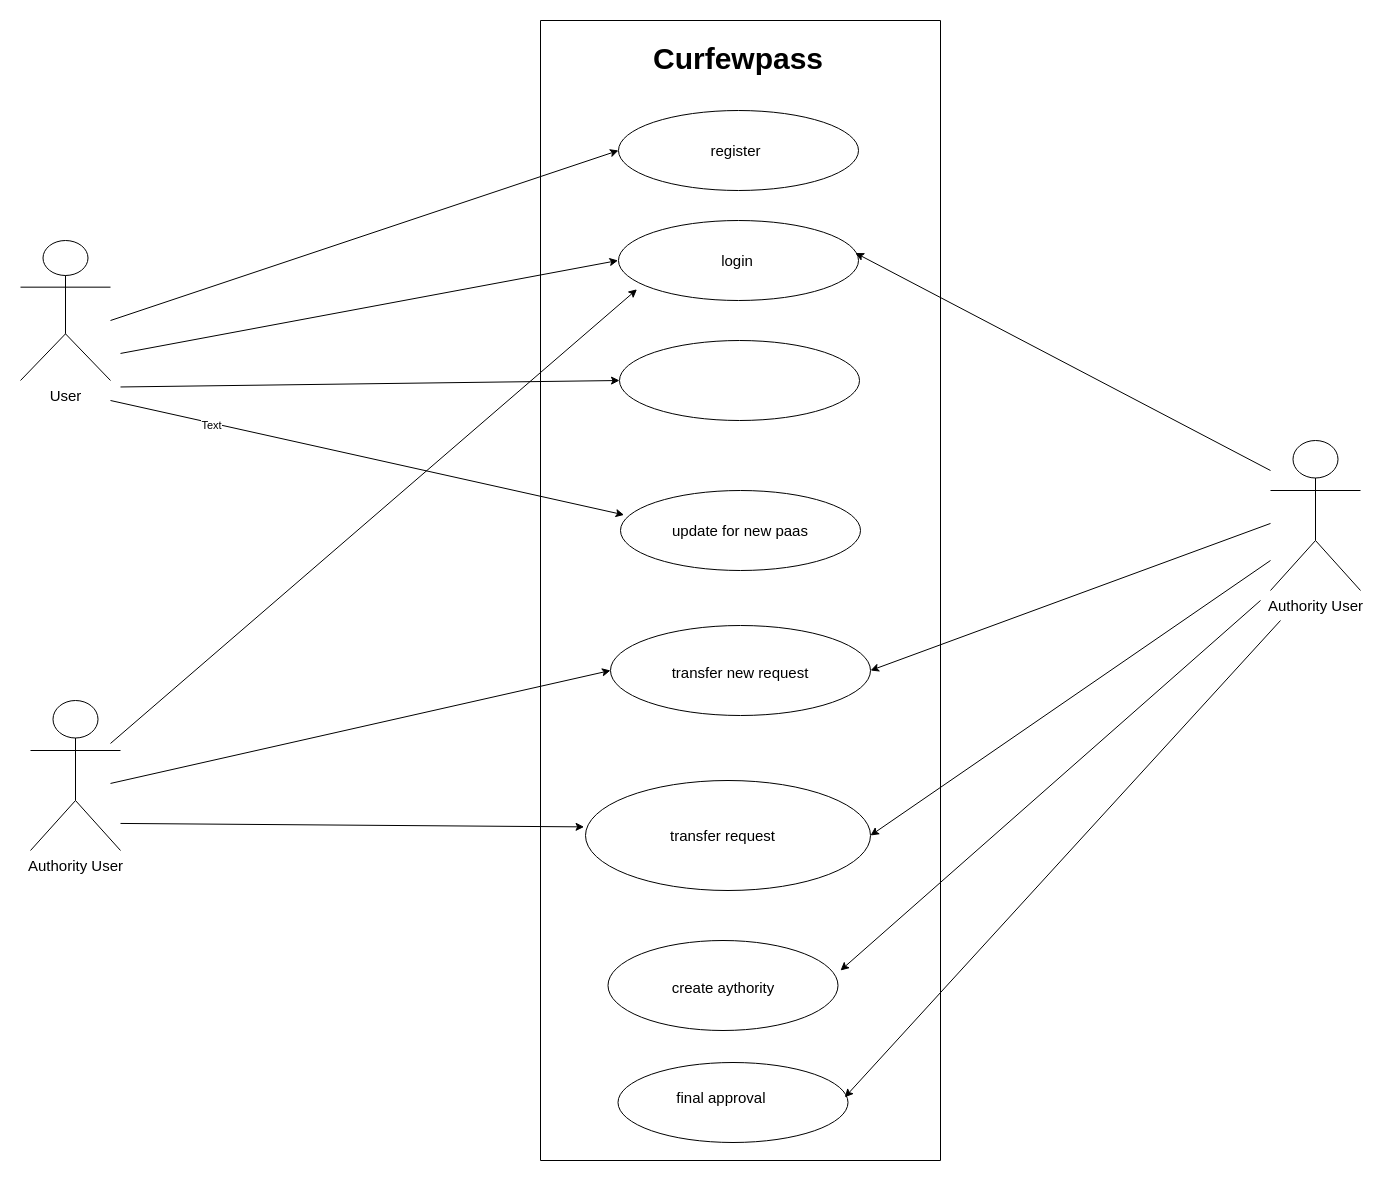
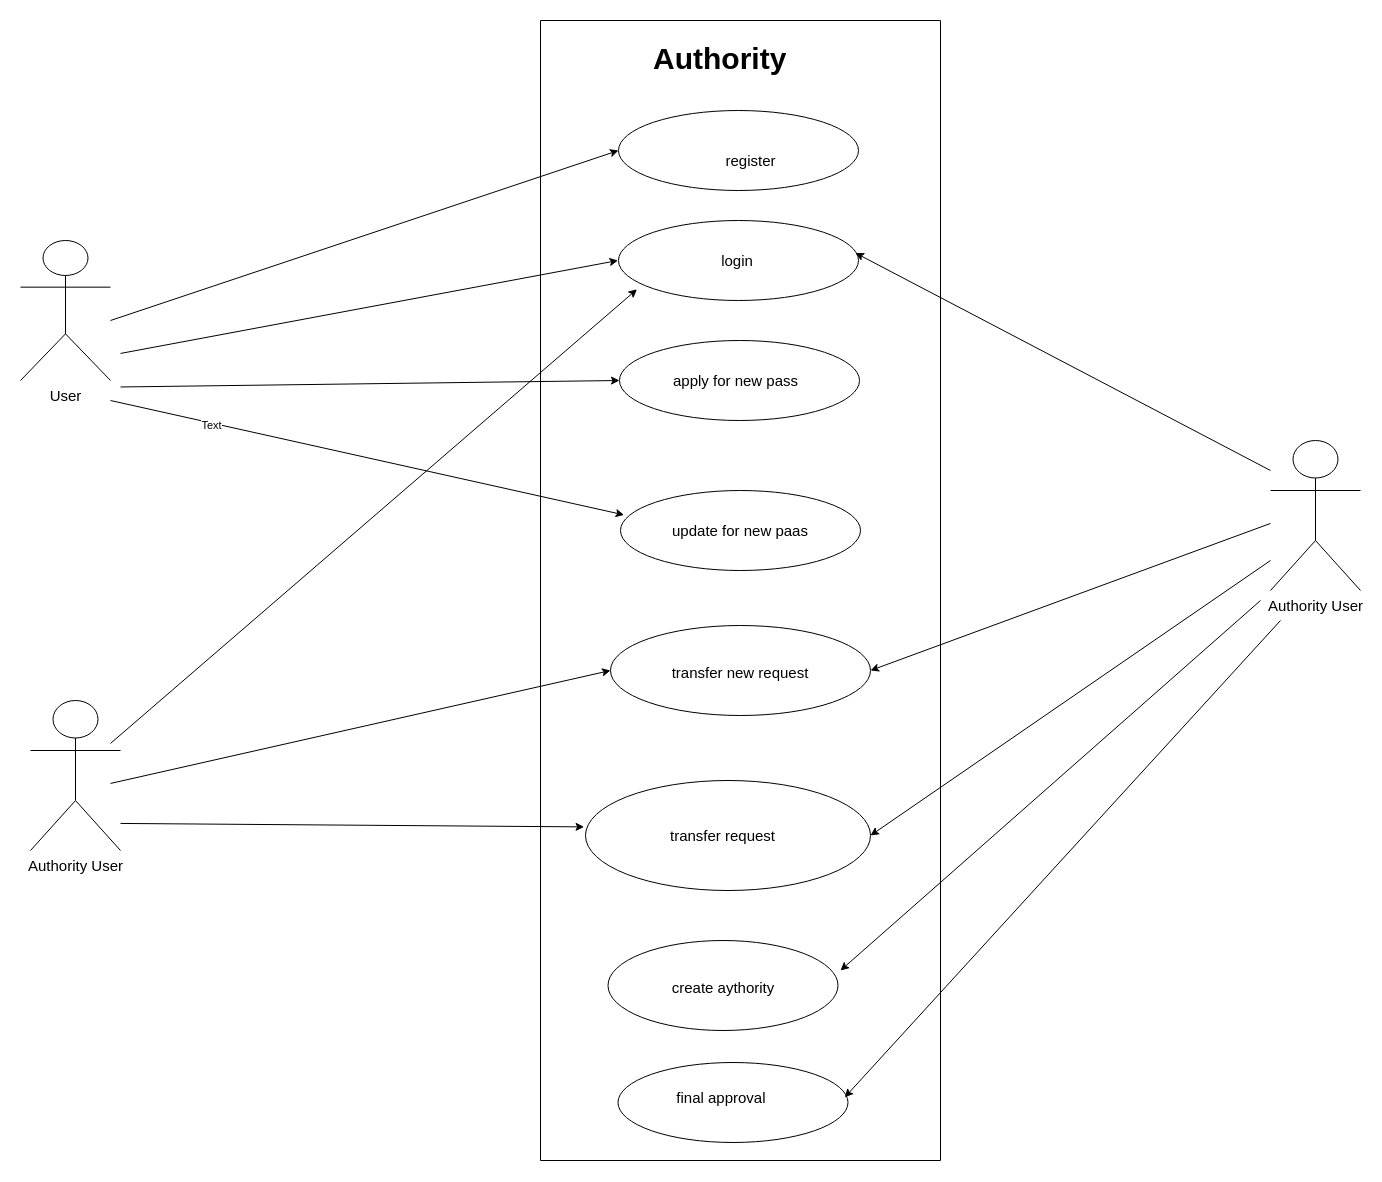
- <mxCell id="4" value="&lt;h1&gt;Curfewpass&lt;/h1&gt;" style="text;html=1;strokeColor=none;fillColor=none;spacing=5;spacingTop=-20;whiteSpace=wrap;overflow=hidden;rounded=0;fontSize=15;" parent="3" vertex="1"><mxGeometry x="107.5" y="11" width="202.5" height="60" as="geometry" /></mxCell>
+ <mxCell id="4" value="&lt;h1&gt;Authority&lt;/h1&gt;" style="text;html=1;strokeColor=none;fillColor=none;spacing=5;spacingTop=-20;whiteSpace=wrap;overflow=hidden;rounded=0;fontSize=15;" parent="3" vertex="1"><mxGeometry x="107.5" y="11" width="202.5" height="60" as="geometry" /></mxCell>
- <mxCell id="8" value="register" style="text;html=1;strokeColor=none;fillColor=none;align=center;verticalAlign=middle;whiteSpace=wrap;rounded=0;fontSize=15;" parent="3" vertex="1"><mxGeometry x="107.5" y="115" width="175" height="30" as="geometry" /></mxCell>
+ <mxCell id="8" value="register" style="text;html=1;strokeColor=none;fillColor=none;align=center;verticalAlign=middle;whiteSpace=wrap;rounded=0;fontSize=15;" parent="3" vertex="1"><mxGeometry x="122.5" y="125" width="175" height="30" as="geometry" /></mxCell>
+ <mxCell id="10" value="apply for new pass" style="text;html=1;strokeColor=none;fillColor=none;align=center;verticalAlign=middle;whiteSpace=wrap;rounded=0;fontSize=15;" parent="3" vertex="1"><mxGeometry x="122.5" y="345" width="145" height="30" as="geometry" /></mxCell>
